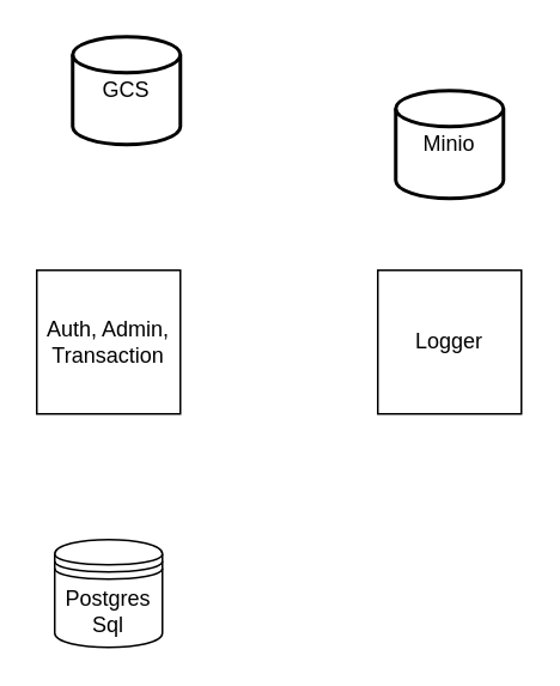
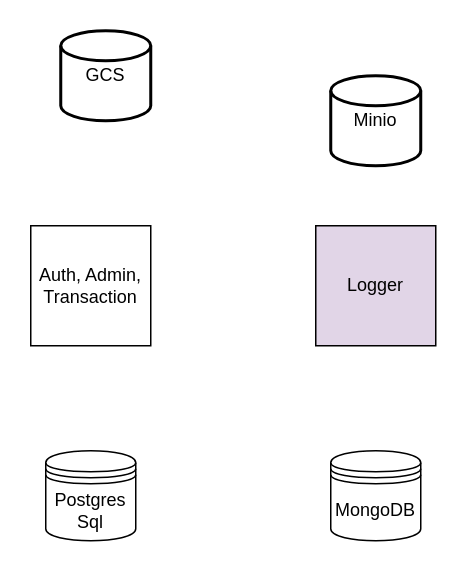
- <mxCell id="4" value="Logger" style="whiteSpace=wrap;html=1;aspect=fixed;" vertex="1" parent="1"><mxGeometry x="210" y="150" width="80" height="80" as="geometry" /></mxCell>
+ <mxCell id="4" value="Logger" style="whiteSpace=wrap;html=1;aspect=fixed;fillColor=#e1d5e7;" vertex="1" parent="1"><mxGeometry x="210" y="150" width="80" height="80" as="geometry" /></mxCell>
+ <mxCell id="2" value="MongoDB" style="shape=datastore;whiteSpace=wrap;html=1;" vertex="1" parent="1"><mxGeometry x="220" y="300" width="60" height="60" as="geometry" /></mxCell>
